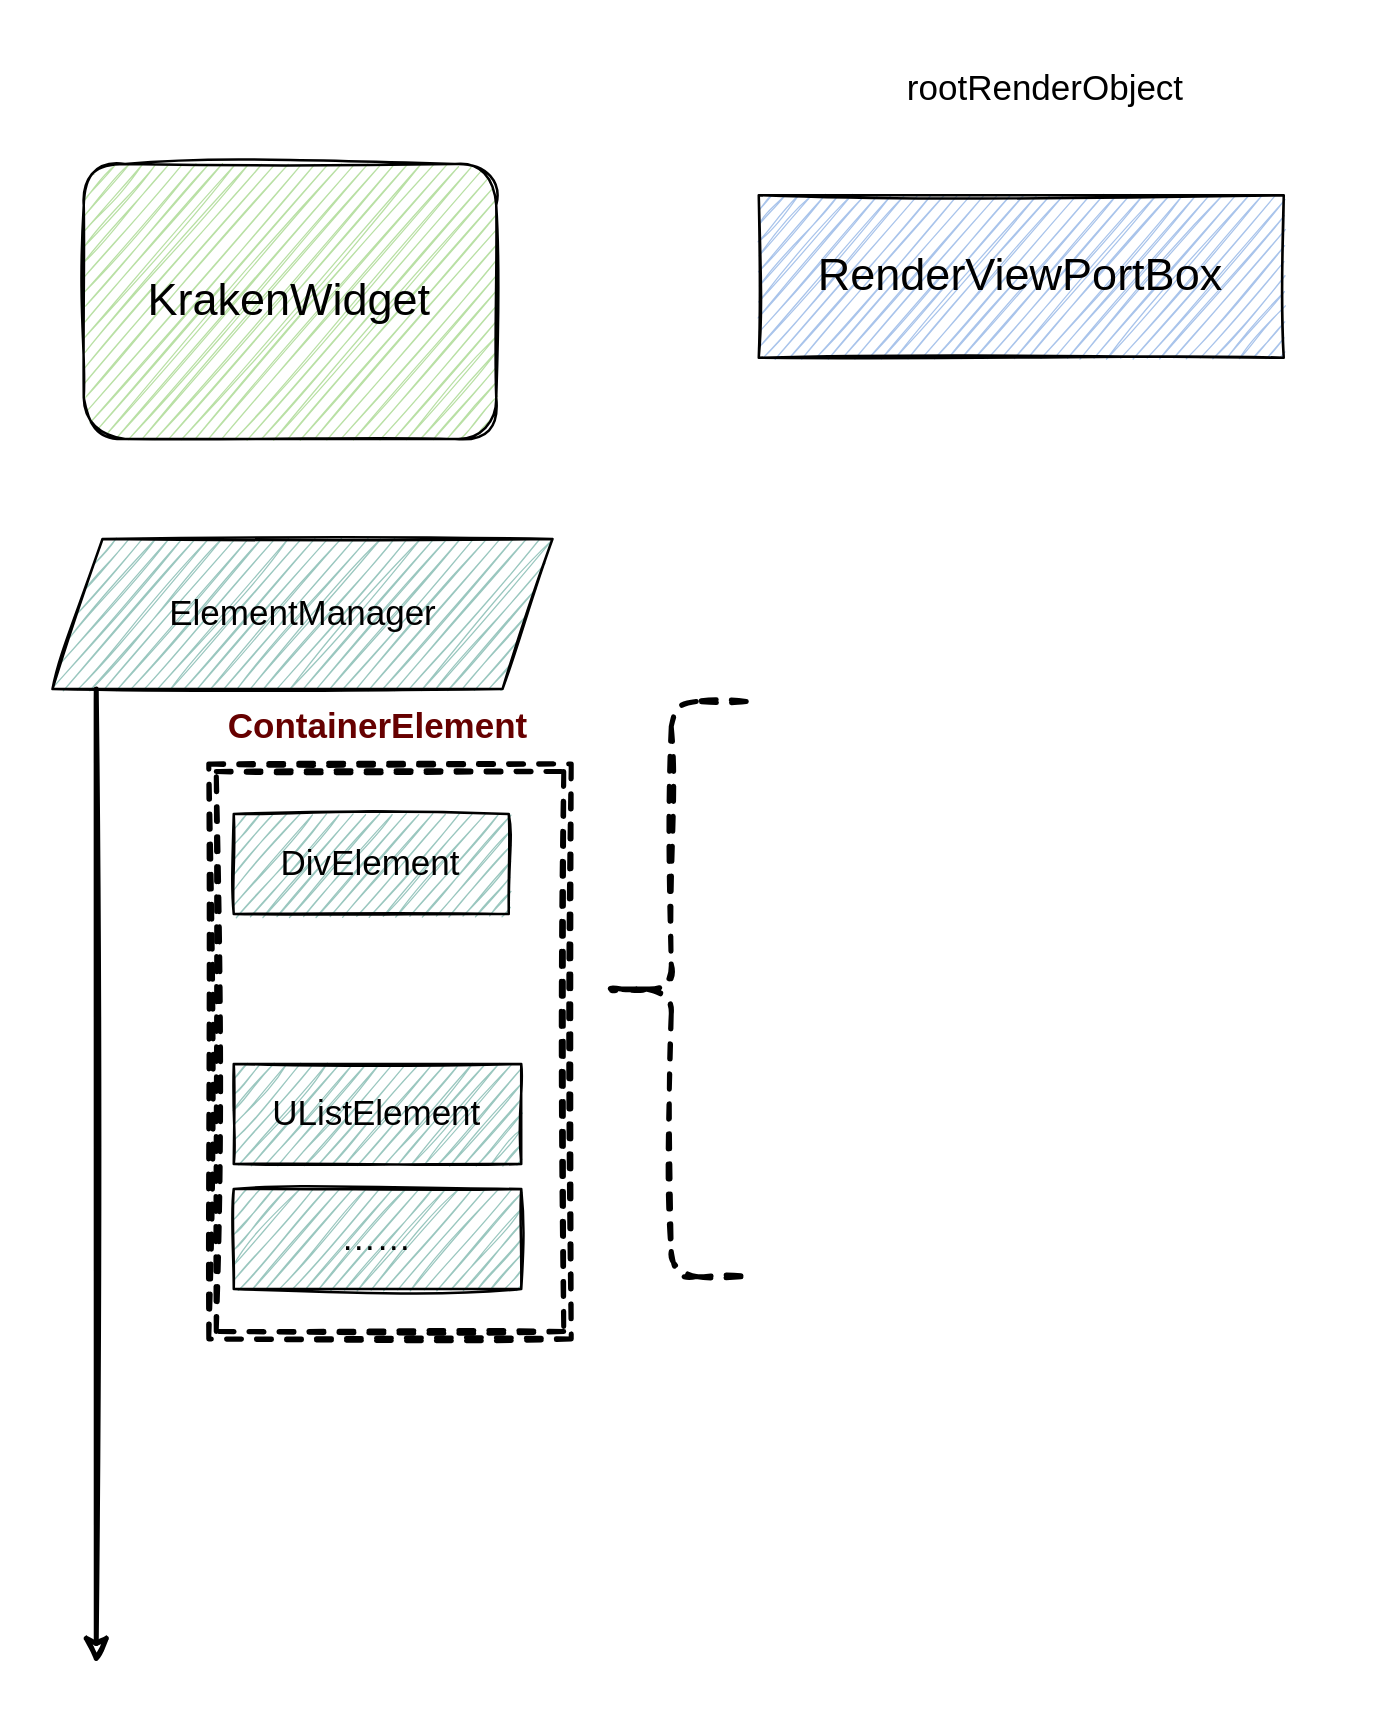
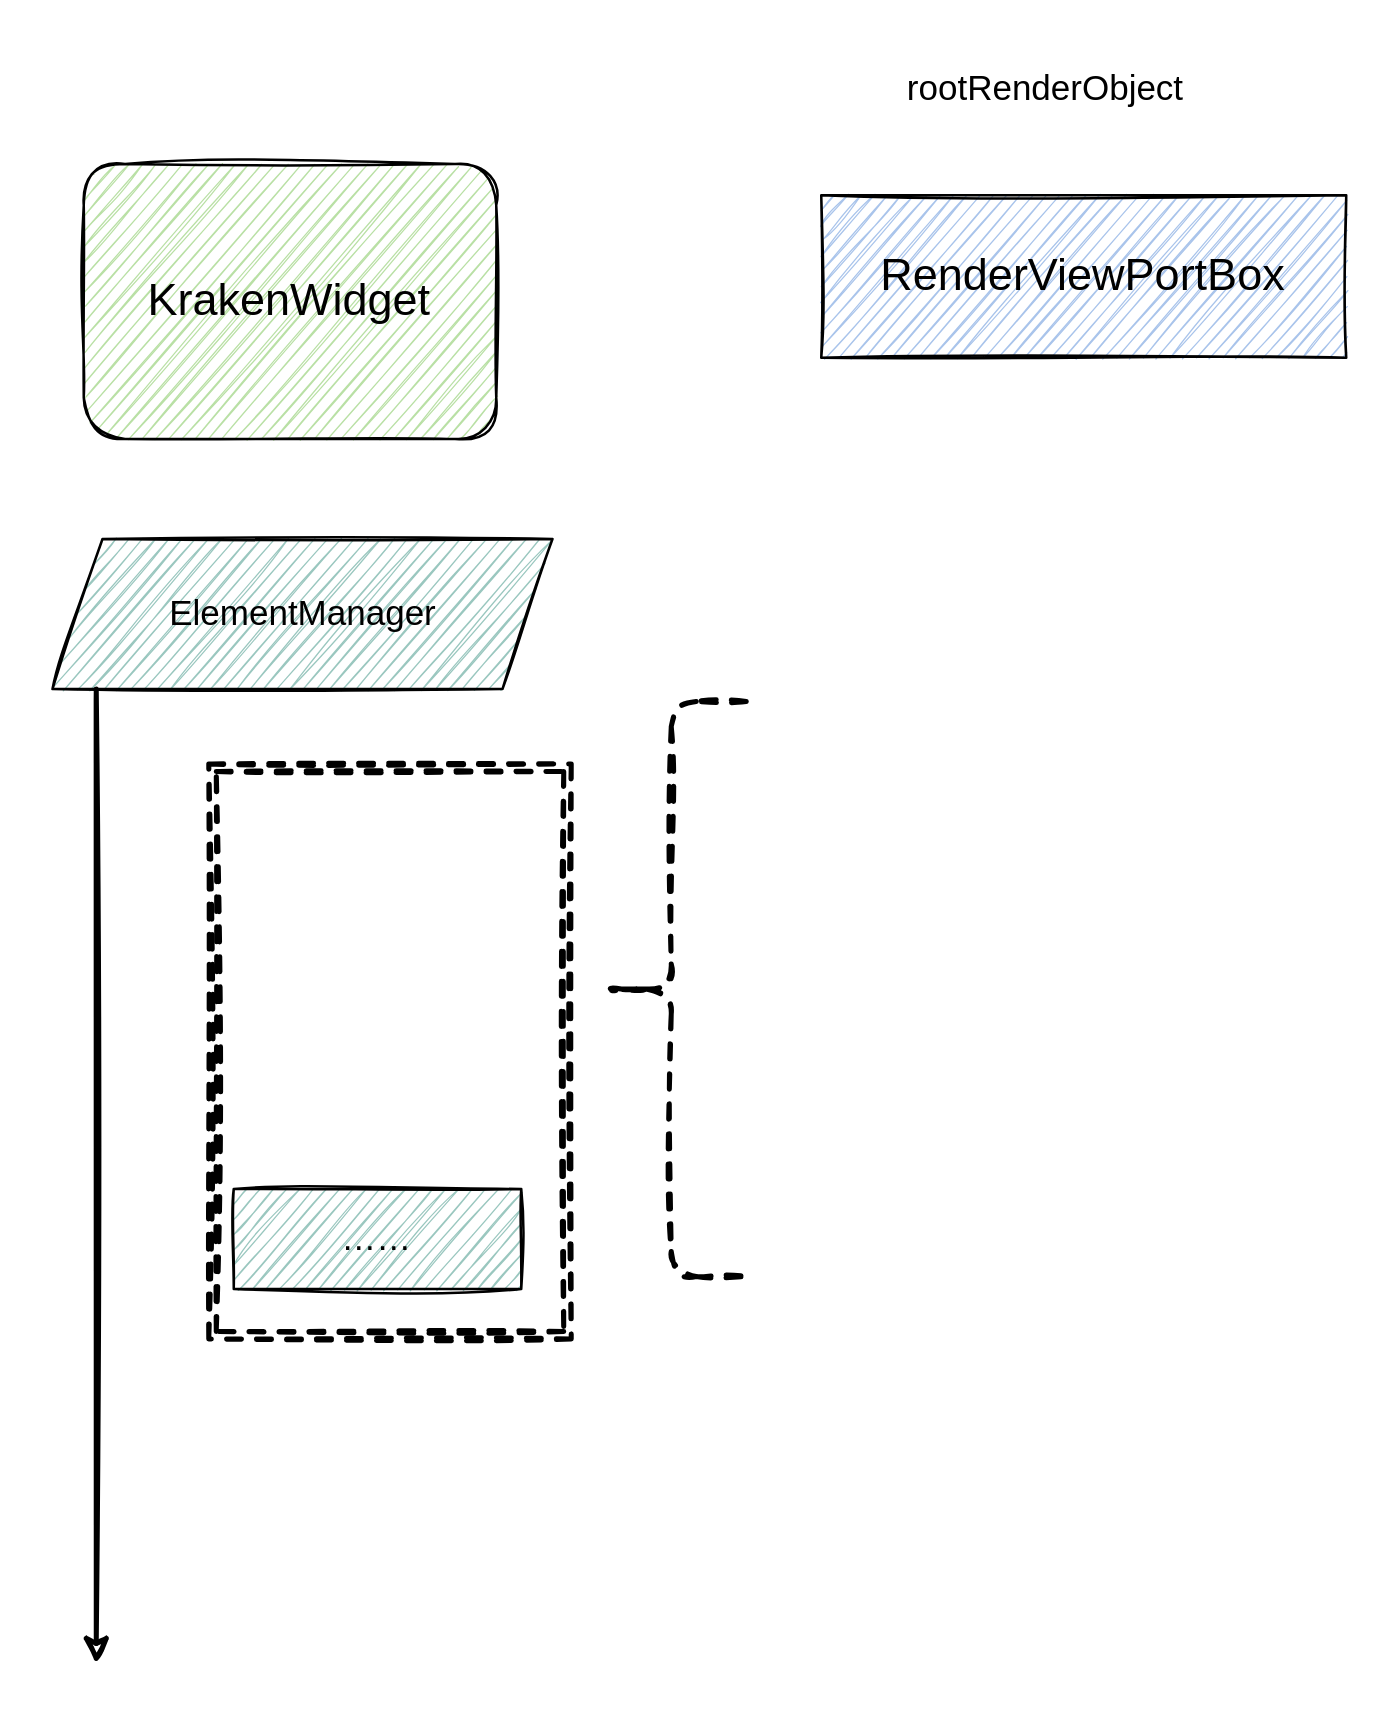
- <mxCell id="3" value="RenderViewPortBox" style="rounded=0;whiteSpace=wrap;html=1;fontSize=18;fillColor=#A9C4EB;sketch=1;" vertex="1" parent="1"><mxGeometry x="303" y="77.5" width="210" height="65" as="geometry" /></mxCell>
+ <mxCell id="3" value="RenderViewPortBox" style="rounded=0;whiteSpace=wrap;html=1;fontSize=18;fillColor=#A9C4EB;sketch=1;" vertex="1" parent="1"><mxGeometry x="328" y="77.5" width="210" height="65" as="geometry" /></mxCell>
- <mxCell id="11" value="ContainerElement" style="text;html=1;strokeColor=none;fillColor=none;align=center;verticalAlign=middle;whiteSpace=wrap;rounded=0;dashed=1;sketch=1;fontSize=14;fontColor=#660000;fontStyle=1" vertex="1" parent="1"><mxGeometry x="80.5" y="275" width="140" height="30" as="geometry" /></mxCell>
- <mxCell id="7" value="DivElement" style="rounded=0;whiteSpace=wrap;html=1;fontSize=14;fontColor=#000000;fillColor=#9AC7BF;sketch=1;" vertex="1" parent="1"><mxGeometry x="93" y="325" width="110" height="40" as="geometry" /></mxCell>
- <mxCell id="8" value="UListElement" style="rounded=0;whiteSpace=wrap;html=1;fontSize=14;fontColor=#000000;fillColor=#9AC7BF;sketch=1;" vertex="1" parent="1"><mxGeometry x="93" y="425" width="115" height="40" as="geometry" /></mxCell>
